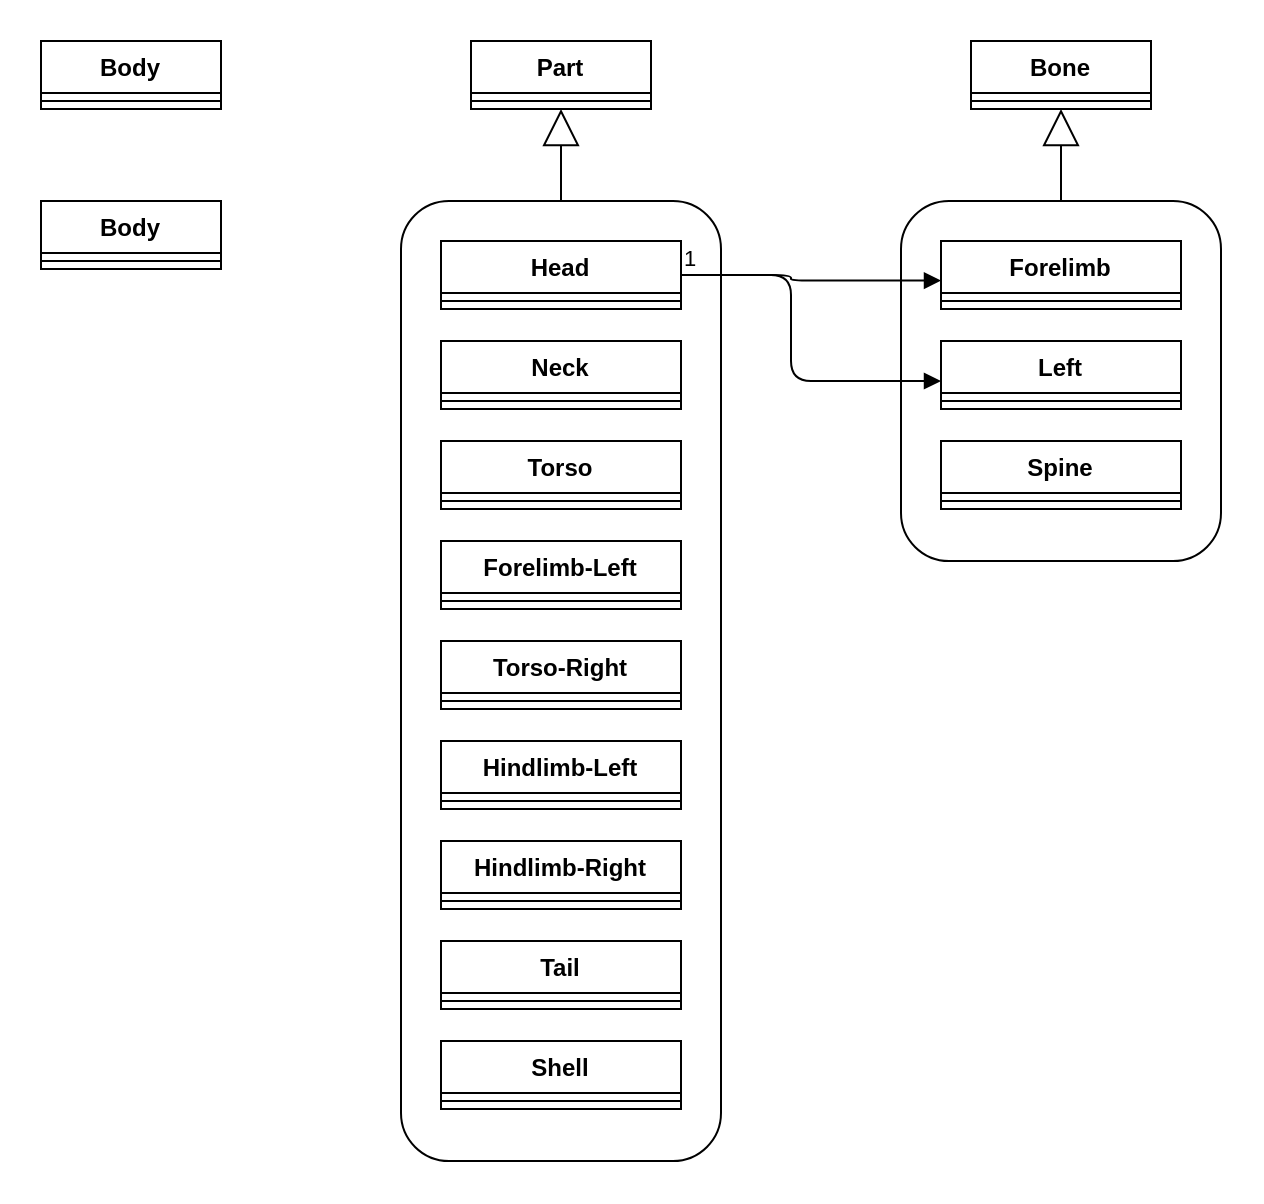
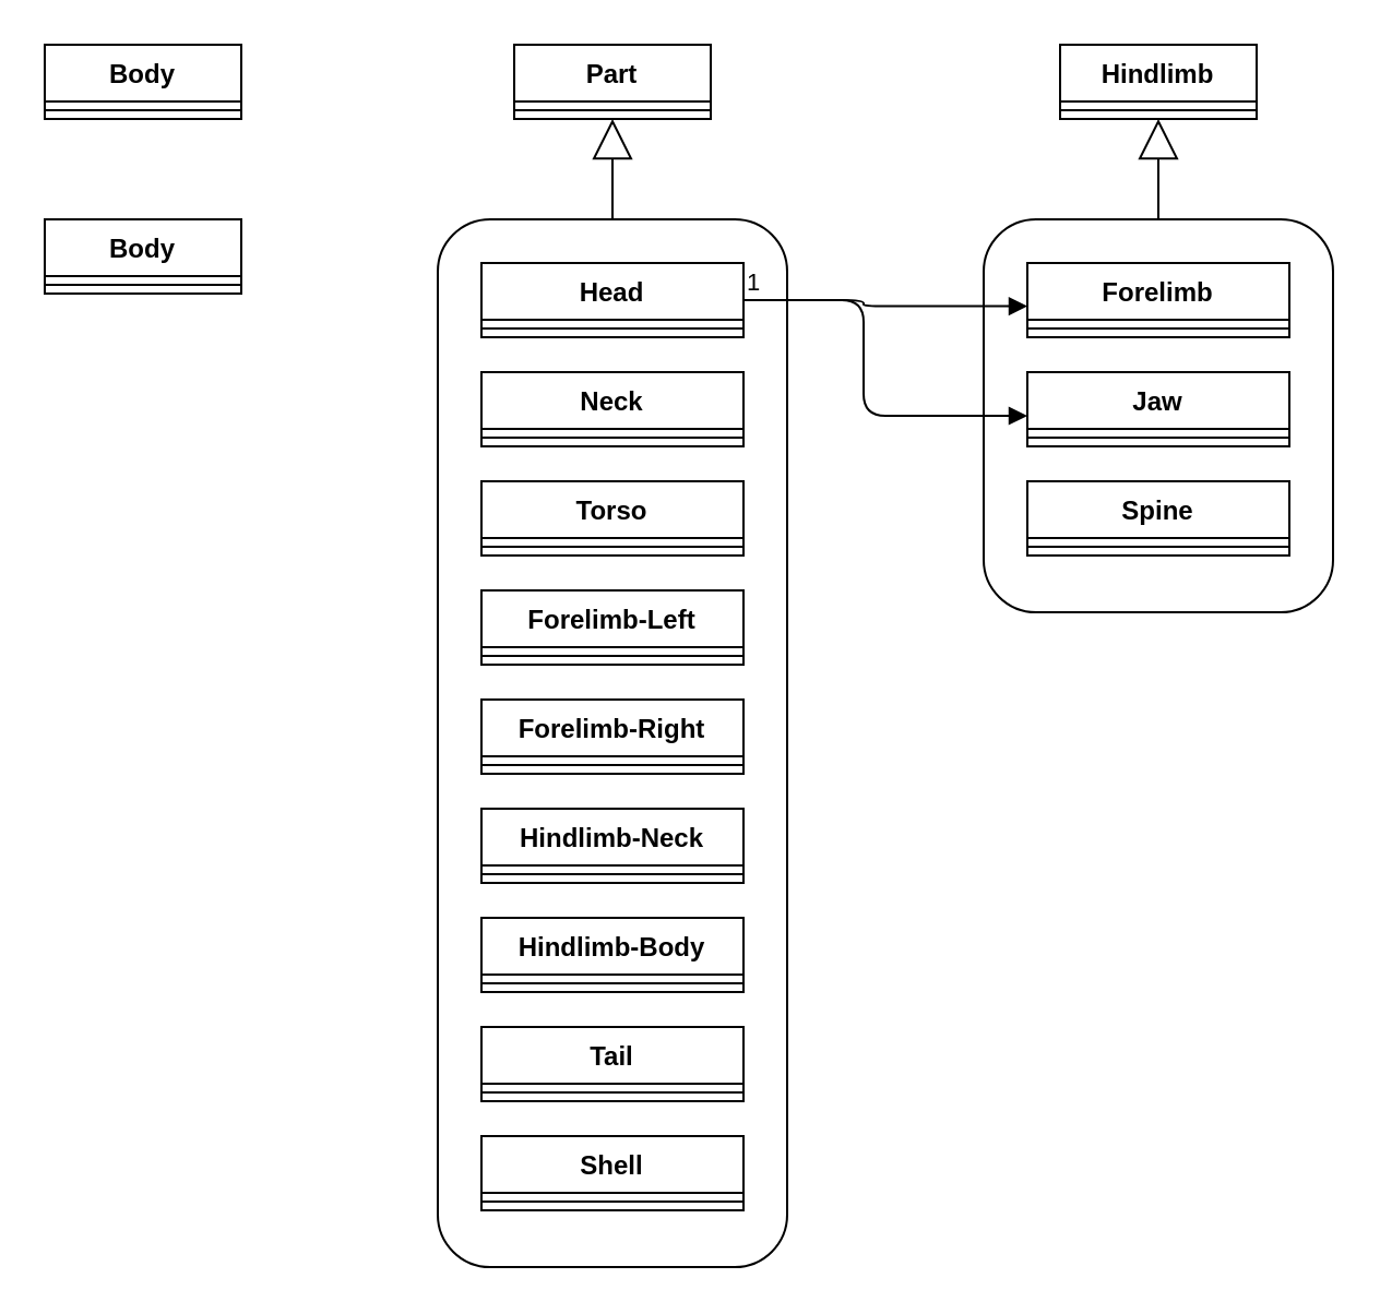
- <mxCell id="25" value="Bone" style="swimlane;fontStyle=1;align=center;verticalAlign=top;childLayout=stackLayout;horizontal=1;startSize=26;horizontalStack=0;resizeParent=1;resizeParentMax=0;resizeLast=0;collapsible=1;marginBottom=0;" vertex="1" parent="1"><mxGeometry x="485" y="20" width="90" height="34" as="geometry" /></mxCell>
+ <mxCell id="25" value="Hindlimb" style="swimlane;fontStyle=1;align=center;verticalAlign=top;childLayout=stackLayout;horizontal=1;startSize=26;horizontalStack=0;resizeParent=1;resizeParentMax=0;resizeLast=0;collapsible=1;marginBottom=0;" vertex="1" parent="1"><mxGeometry x="485" y="20" width="90" height="34" as="geometry" /></mxCell>
- <mxCell id="29" value="Left" style="swimlane;fontStyle=1;align=center;verticalAlign=top;childLayout=stackLayout;horizontal=1;startSize=26;horizontalStack=0;resizeParent=1;resizeParentMax=0;resizeLast=0;collapsible=1;marginBottom=0;swimlaneLine=1;" vertex="1" parent="1"><mxGeometry x="470" y="170" width="120" height="34" as="geometry"><mxRectangle x="110" y="100" width="70" height="26" as="alternateBounds" /></mxGeometry></mxCell>
+ <mxCell id="29" value="Jaw" style="swimlane;fontStyle=1;align=center;verticalAlign=top;childLayout=stackLayout;horizontal=1;startSize=26;horizontalStack=0;resizeParent=1;resizeParentMax=0;resizeLast=0;collapsible=1;marginBottom=0;swimlaneLine=1;" vertex="1" parent="1"><mxGeometry x="470" y="170" width="120" height="34" as="geometry"><mxRectangle x="110" y="100" width="70" height="26" as="alternateBounds" /></mxGeometry></mxCell>
- <mxCell id="16" value="Torso-Right" style="swimlane;fontStyle=1;align=center;verticalAlign=top;childLayout=stackLayout;horizontal=1;startSize=26;horizontalStack=0;resizeParent=1;resizeParentMax=0;resizeLast=0;collapsible=1;marginBottom=0;swimlaneLine=1;" vertex="1" parent="1"><mxGeometry x="220" y="320" width="120" height="34" as="geometry"><mxRectangle x="110" y="100" width="70" height="26" as="alternateBounds" /></mxGeometry></mxCell>
+ <mxCell id="16" value="Forelimb-Right" style="swimlane;fontStyle=1;align=center;verticalAlign=top;childLayout=stackLayout;horizontal=1;startSize=26;horizontalStack=0;resizeParent=1;resizeParentMax=0;resizeLast=0;collapsible=1;marginBottom=0;swimlaneLine=1;" vertex="1" parent="1"><mxGeometry x="220" y="320" width="120" height="34" as="geometry"><mxRectangle x="110" y="100" width="70" height="26" as="alternateBounds" /></mxGeometry></mxCell>
- <mxCell id="14" value="Hindlimb-Left" style="swimlane;fontStyle=1;align=center;verticalAlign=top;childLayout=stackLayout;horizontal=1;startSize=26;horizontalStack=0;resizeParent=1;resizeParentMax=0;resizeLast=0;collapsible=1;marginBottom=0;swimlaneLine=1;" vertex="1" parent="1"><mxGeometry x="220" y="370" width="120" height="34" as="geometry"><mxRectangle x="110" y="100" width="70" height="26" as="alternateBounds" /></mxGeometry></mxCell>
+ <mxCell id="14" value="Hindlimb-Neck" style="swimlane;fontStyle=1;align=center;verticalAlign=top;childLayout=stackLayout;horizontal=1;startSize=26;horizontalStack=0;resizeParent=1;resizeParentMax=0;resizeLast=0;collapsible=1;marginBottom=0;swimlaneLine=1;" vertex="1" parent="1"><mxGeometry x="220" y="370" width="120" height="34" as="geometry"><mxRectangle x="110" y="100" width="70" height="26" as="alternateBounds" /></mxGeometry></mxCell>
- <mxCell id="20" value="Hindlimb-Right" style="swimlane;fontStyle=1;align=center;verticalAlign=top;childLayout=stackLayout;horizontal=1;startSize=26;horizontalStack=0;resizeParent=1;resizeParentMax=0;resizeLast=0;collapsible=1;marginBottom=0;swimlaneLine=1;" vertex="1" parent="1"><mxGeometry x="220" y="420" width="120" height="34" as="geometry"><mxRectangle x="110" y="100" width="70" height="26" as="alternateBounds" /></mxGeometry></mxCell>
+ <mxCell id="20" value="Hindlimb-Body" style="swimlane;fontStyle=1;align=center;verticalAlign=top;childLayout=stackLayout;horizontal=1;startSize=26;horizontalStack=0;resizeParent=1;resizeParentMax=0;resizeLast=0;collapsible=1;marginBottom=0;swimlaneLine=1;" vertex="1" parent="1"><mxGeometry x="220" y="420" width="120" height="34" as="geometry"><mxRectangle x="110" y="100" width="70" height="26" as="alternateBounds" /></mxGeometry></mxCell>
